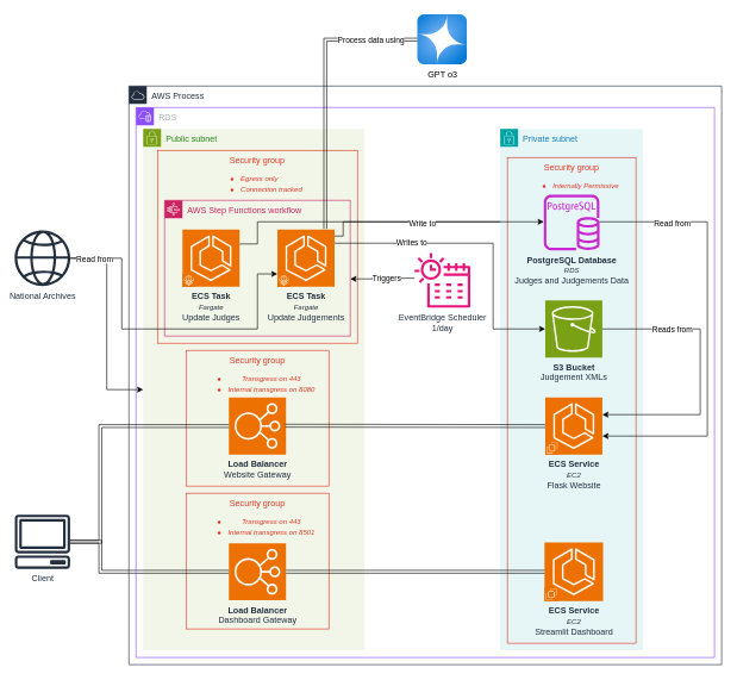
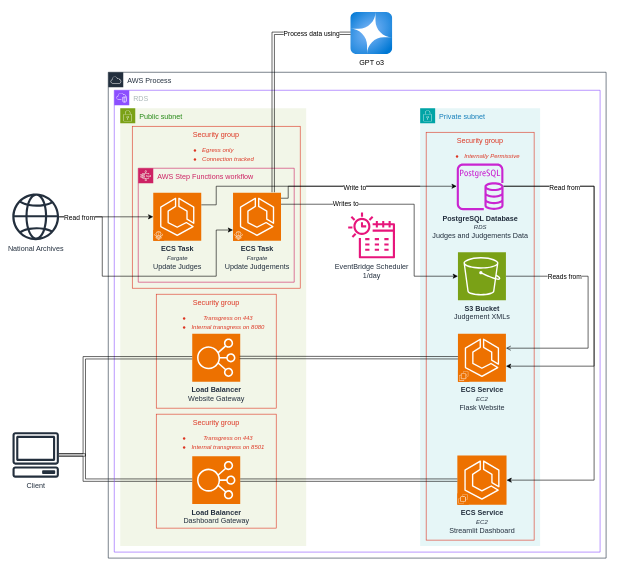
- <mxCell id="7" style="edgeStyle=orthogonalEdgeStyle;rounded=0;orthogonalLoop=1;jettySize=auto;html=1;" parent="1" source="9" target="6" edge="1"><mxGeometry relative="1" as="geometry"><Array as="points"><mxPoint x="521" y="389" /><mxPoint x="521" y="390" /></Array></mxGeometry></mxCell>
- <mxCell id="8" value="Triggers" style="edgeLabel;html=1;align=center;verticalAlign=middle;resizable=0;points=[];" parent="7" vertex="1" connectable="0"><mxGeometry x="0.071" y="-1" relative="1" as="geometry"><mxPoint x="9" as="offset" /></mxGeometry></mxCell>
- <mxCell id="22" style="edgeStyle=orthogonalEdgeStyle;rounded=0;orthogonalLoop=1;jettySize=auto;html=1;" parent="1" source="11" target="2" edge="1"><mxGeometry relative="1" as="geometry" /></mxCell>
+ <mxCell id="22" style="edgeStyle=orthogonalEdgeStyle;rounded=0;orthogonalLoop=1;jettySize=auto;html=1;entryX=0;entryY=0.5;entryDx=0;entryDy=0;entryPerimeter=0;" parent="1" source="11" target="25" edge="1"><mxGeometry relative="1" as="geometry" /></mxCell>
- <mxCell id="34" style="edgeStyle=orthogonalEdgeStyle;rounded=0;orthogonalLoop=1;jettySize=auto;html=1;" edge="1" parent="1" source="36" target="37"><mxGeometry relative="1" as="geometry"><Array as="points"><mxPoint x="980" y="460" /><mxPoint x="980" y="580" /></Array></mxGeometry></mxCell>
+ <mxCell id="34" style="edgeStyle=orthogonalEdgeStyle;rounded=0;orthogonalLoop=1;jettySize=auto;html=1;endArrow=open;" edge="1" parent="1" source="36" target="37"><mxGeometry relative="1" as="geometry"><Array as="points"><mxPoint x="980" y="460" /><mxPoint x="980" y="580" /></Array></mxGeometry></mxCell>
+ <mxCell id="20" style="edgeStyle=orthogonalEdgeStyle;rounded=0;orthogonalLoop=1;jettySize=auto;html=1;" parent="1" source="21" target="18" edge="1"><mxGeometry relative="1" as="geometry"><Array as="points"><mxPoint x="990" y="310" /><mxPoint x="990" y="800" /></Array></mxGeometry></mxCell>
